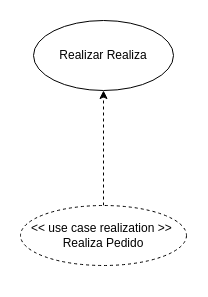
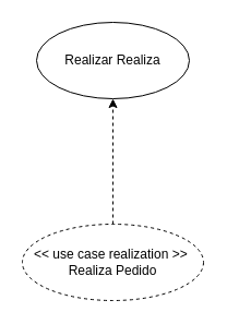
- <mxCell id="4" value="&amp;lt;&amp;lt; use case realization &amp;gt;&amp;gt;&amp;nbsp;&lt;br&gt;Realiza Pedido" style="ellipse;whiteSpace=wrap;html=1;dashed=1;" parent="1" vertex="1"><mxGeometry x="20" y="205" width="166" height="60" as="geometry" /></mxCell>
+ <mxCell id="4" value="&amp;lt;&amp;lt; use case realization &amp;gt;&amp;gt;&amp;nbsp;&lt;br&gt;Realiza Pedido" style="ellipse;whiteSpace=wrap;html=1;dashed=1;" parent="1" vertex="1"><mxGeometry x="20" y="205" width="166" height="70" as="geometry" /></mxCell>
